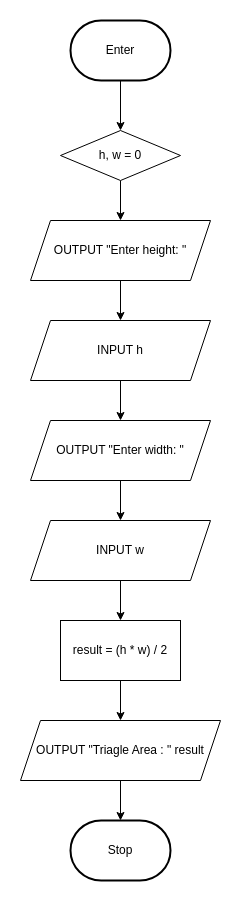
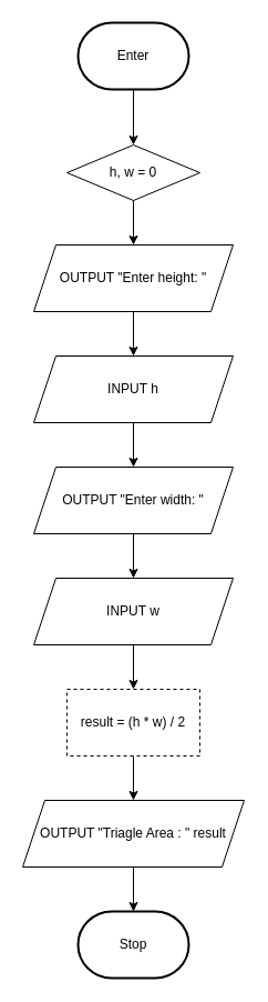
- <mxCell id="16" value="result = (h * w) / 2" style="rounded=0;whiteSpace=wrap;html=1;" parent="1" vertex="1"><mxGeometry x="60" y="620" width="120" height="60" as="geometry" /></mxCell>
+ <mxCell id="16" value="result = (h * w) / 2" style="rounded=0;whiteSpace=wrap;html=1;dashed=1;" parent="1" vertex="1"><mxGeometry x="60" y="620" width="120" height="60" as="geometry" /></mxCell>
